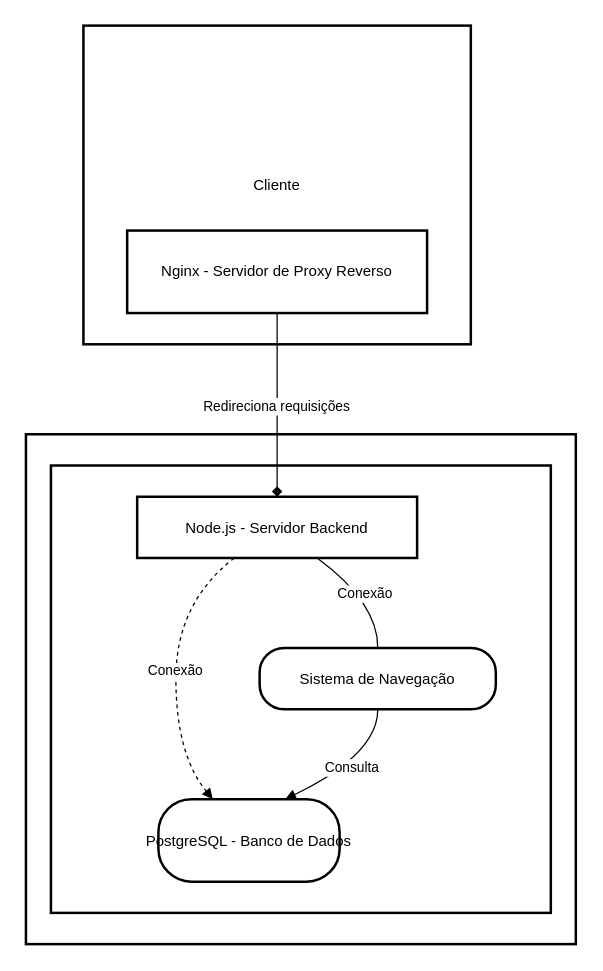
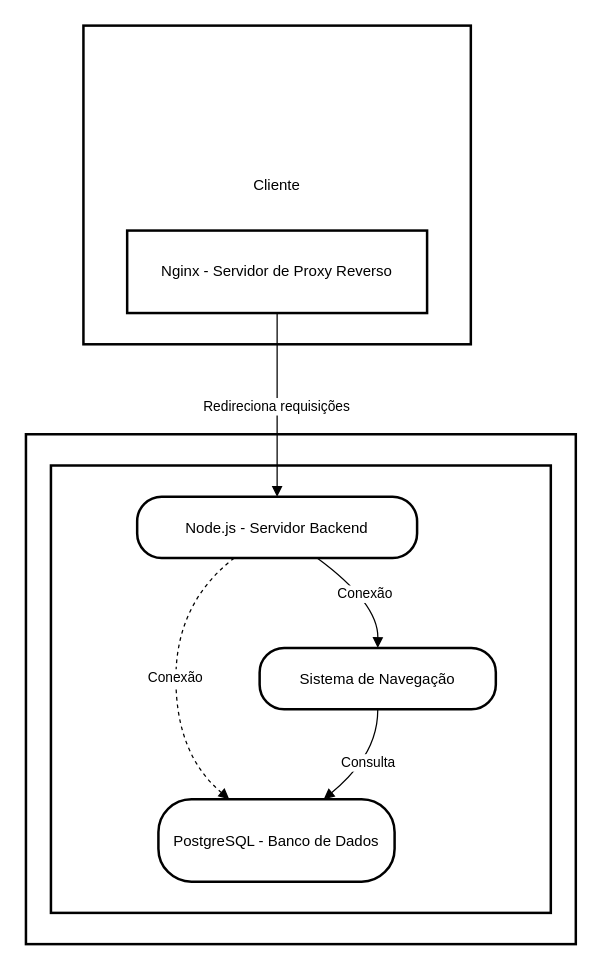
- <mxCell id="9" value="Redireciona requisições" style="curved=1;startArrow=none;endArrow=diamond;exitX=0.5;exitY=1;entryX=0.5;entryY=0.01;rounded=0;" edge="1" parent="1" source="5" target="6"><mxGeometry relative="1" as="geometry"><Array as="points" /></mxGeometry></mxCell>
+ <mxCell id="9" value="Redireciona requisições" style="curved=1;startArrow=none;endArrow=block;exitX=0.5;exitY=1;entryX=0.5;entryY=0.01;rounded=0;" edge="1" parent="1" source="5" target="6"><mxGeometry relative="1" as="geometry"><Array as="points" /></mxGeometry></mxCell>
- <mxCell id="6" value="Node.js - Servidor Backend" style="arcSize=40;strokeWidth=2;rounded=0;" vertex="1" parent="1"><mxGeometry x="109" y="397" width="224" height="49" as="geometry" /></mxCell>
+ <mxCell id="6" value="Node.js - Servidor Backend" style="rounded=1;arcSize=40;strokeWidth=2" vertex="1" parent="1"><mxGeometry x="109" y="397" width="224" height="49" as="geometry" /></mxCell>
- <mxCell id="11" value="Conexão" style="curved=1;startArrow=none;endArrow=none;exitX=0.64;exitY=0.99;entryX=0.5;entryY=0.01;rounded=0;" edge="1" parent="1" source="6" target="8"><mxGeometry relative="1" as="geometry"><Array as="points"><mxPoint x="302" y="482" /></Array></mxGeometry></mxCell>
+ <mxCell id="11" value="Conexão" style="curved=1;startArrow=none;endArrow=block;exitX=0.64;exitY=0.99;entryX=0.5;entryY=0.01;rounded=0;" edge="1" parent="1" source="6" target="8"><mxGeometry relative="1" as="geometry"><Array as="points"><mxPoint x="302" y="482" /></Array></mxGeometry></mxCell>
- <mxCell id="7" value="PostgreSQL - Banco de Dados" style="rounded=1;arcSize=40;strokeWidth=2" vertex="1" parent="1"><mxGeometry x="126" y="639" width="145" height="66" as="geometry" /></mxCell>
+ <mxCell id="7" value="PostgreSQL - Banco de Dados" style="rounded=1;arcSize=40;strokeWidth=2" vertex="1" parent="1"><mxGeometry x="126" y="639" width="189" height="66" as="geometry" /></mxCell>
